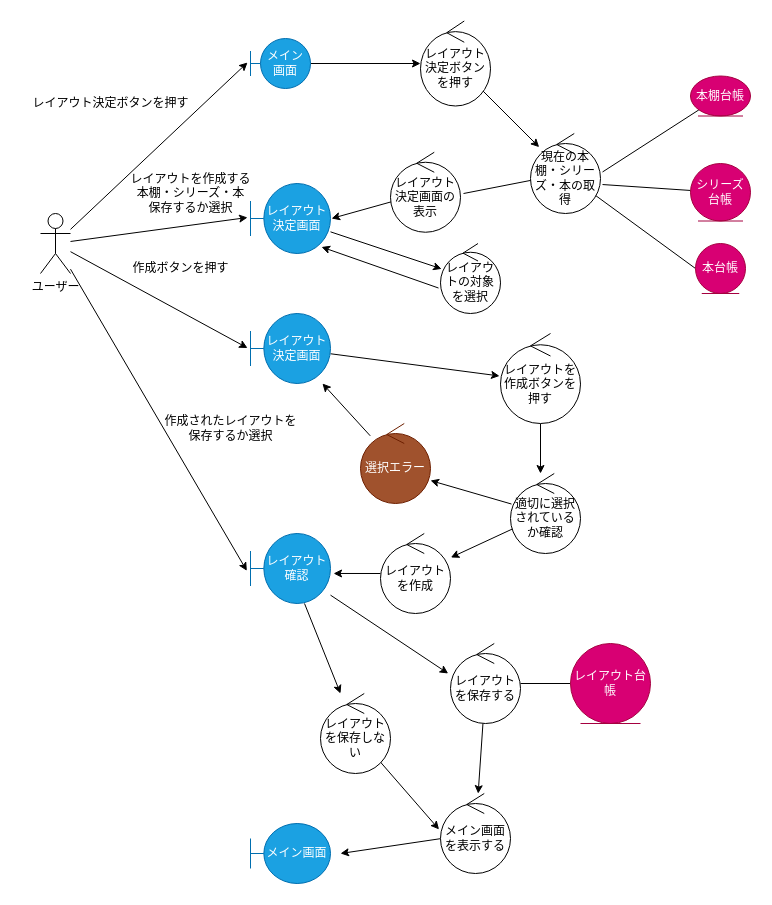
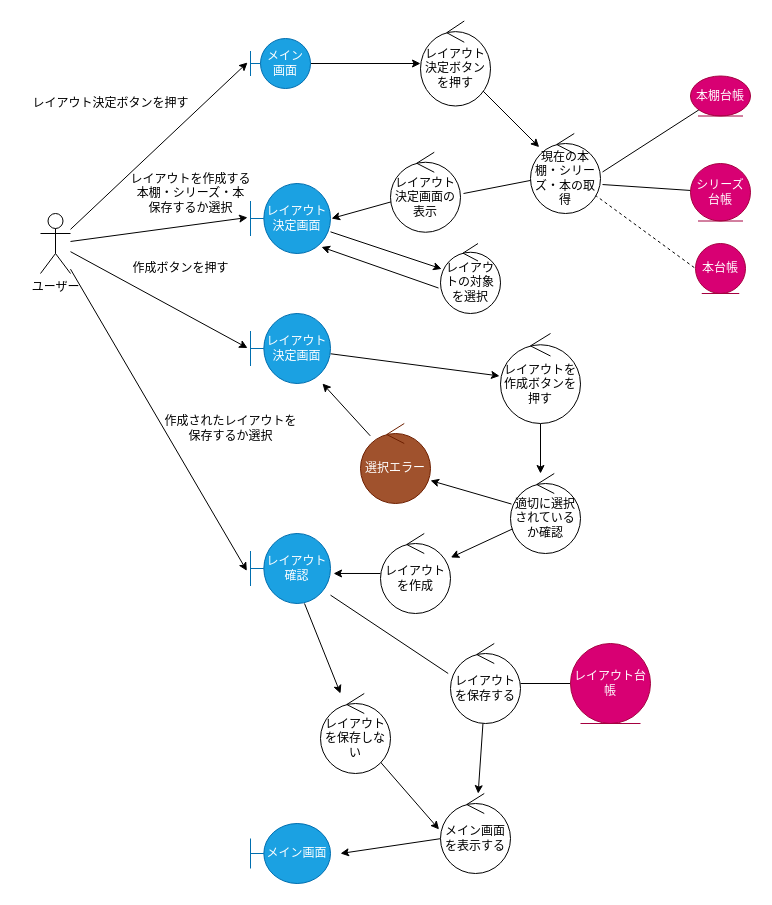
- <mxCell id="11" style="edgeStyle=none;html=1;entryX=0;entryY=0.5;entryDx=0;entryDy=0;endArrow=none;endFill=0;" parent="1" source="13" target="18" edge="1"><mxGeometry relative="1" as="geometry" /></mxCell>
+ <mxCell id="11" style="edgeStyle=none;html=1;entryX=0;entryY=0.5;entryDx=0;entryDy=0;endArrow=none;endFill=0;dashed=1;" parent="1" source="13" target="18" edge="1"><mxGeometry relative="1" as="geometry" /></mxCell>
- <mxCell id="39" style="edgeStyle=none;html=1;entryX=-0.033;entryY=0.375;entryDx=0;entryDy=0;entryPerimeter=0;endArrow=classic;endFill=1;" parent="1" source="41" target="45" edge="1"><mxGeometry relative="1" as="geometry" /></mxCell>
+ <mxCell id="39" style="edgeStyle=none;html=1;entryX=-0.033;entryY=0.375;entryDx=0;entryDy=0;entryPerimeter=0;endArrow=none;endFill=1;" parent="1" source="41" target="45" edge="1"><mxGeometry relative="1" as="geometry" /></mxCell>
